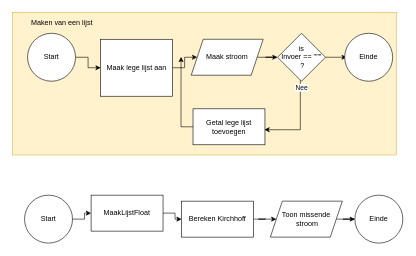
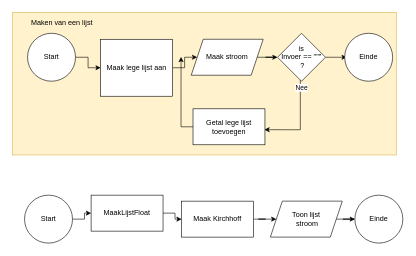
- <mxCell id="22" value="Bereken Kirchhoff" style="rounded=0;whiteSpace=wrap;html=1;" parent="1" vertex="1"><mxGeometry x="302" y="335" width="120" height="60" as="geometry" /></mxCell>
+ <mxCell id="22" value="Maak Kirchhoff" style="rounded=0;whiteSpace=wrap;html=1;" parent="1" vertex="1"><mxGeometry x="302" y="335" width="120" height="60" as="geometry" /></mxCell>
- <mxCell id="24" value="Toon missende&lt;br&gt;&amp;nbsp;stroom" style="shape=parallelogram;perimeter=parallelogramPerimeter;whiteSpace=wrap;html=1;fixedSize=1;" parent="1" vertex="1"><mxGeometry x="450" y="335" width="120" height="60" as="geometry" /></mxCell>
+ <mxCell id="24" value="Toon lijst&lt;br&gt;&amp;nbsp;stroom" style="shape=parallelogram;perimeter=parallelogramPerimeter;whiteSpace=wrap;html=1;fixedSize=1;" parent="1" vertex="1"><mxGeometry x="450" y="335" width="120" height="60" as="geometry" /></mxCell>
